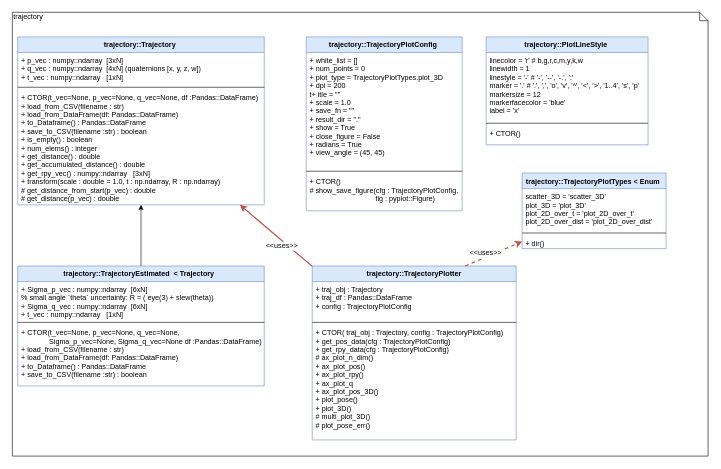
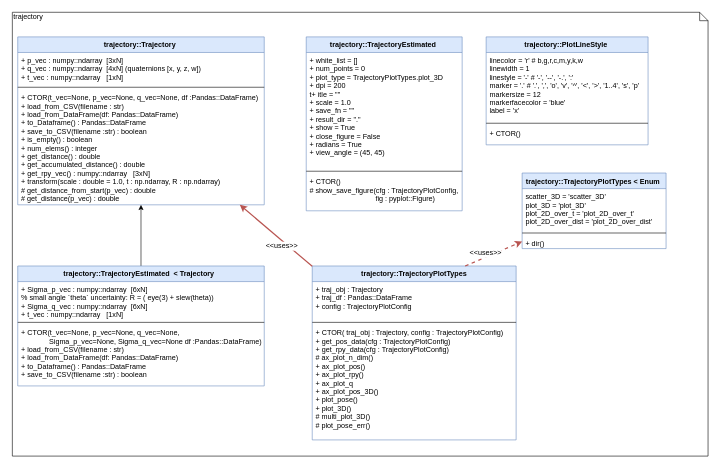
- <mxCell id="14" value="trajectory::TrajectoryPlotConfig " style="swimlane;fontStyle=1;align=center;verticalAlign=top;childLayout=stackLayout;horizontal=1;startSize=26;horizontalStack=0;resizeParent=1;resizeParentMax=0;resizeLast=0;collapsible=1;marginBottom=0;fillColor=#dae8fc;strokeColor=#6c8ebf;" vertex="1" parent="3"><mxGeometry x="490" y="41" width="260" height="290" as="geometry" /></mxCell>
+ <mxCell id="14" value="trajectory::TrajectoryEstimated " style="swimlane;fontStyle=1;align=center;verticalAlign=top;childLayout=stackLayout;horizontal=1;startSize=26;horizontalStack=0;resizeParent=1;resizeParentMax=0;resizeLast=0;collapsible=1;marginBottom=0;fillColor=#dae8fc;strokeColor=#6c8ebf;" vertex="1" parent="3"><mxGeometry x="490" y="41" width="260" height="290" as="geometry" /></mxCell>
- <mxCell id="22" value="trajectory::TrajectoryPlotter" style="swimlane;fontStyle=1;align=center;verticalAlign=top;childLayout=stackLayout;horizontal=1;startSize=26;horizontalStack=0;resizeParent=1;resizeParentMax=0;resizeLast=0;collapsible=1;marginBottom=0;fillColor=#dae8fc;strokeColor=#6c8ebf;" vertex="1" parent="3"><mxGeometry x="500" y="423" width="340" height="290" as="geometry" /></mxCell>
+ <mxCell id="22" value="trajectory::TrajectoryPlotTypes" style="swimlane;fontStyle=1;align=center;verticalAlign=top;childLayout=stackLayout;horizontal=1;startSize=26;horizontalStack=0;resizeParent=1;resizeParentMax=0;resizeLast=0;collapsible=1;marginBottom=0;fillColor=#dae8fc;strokeColor=#6c8ebf;" vertex="1" parent="3"><mxGeometry x="500" y="423" width="340" height="290" as="geometry" /></mxCell>
